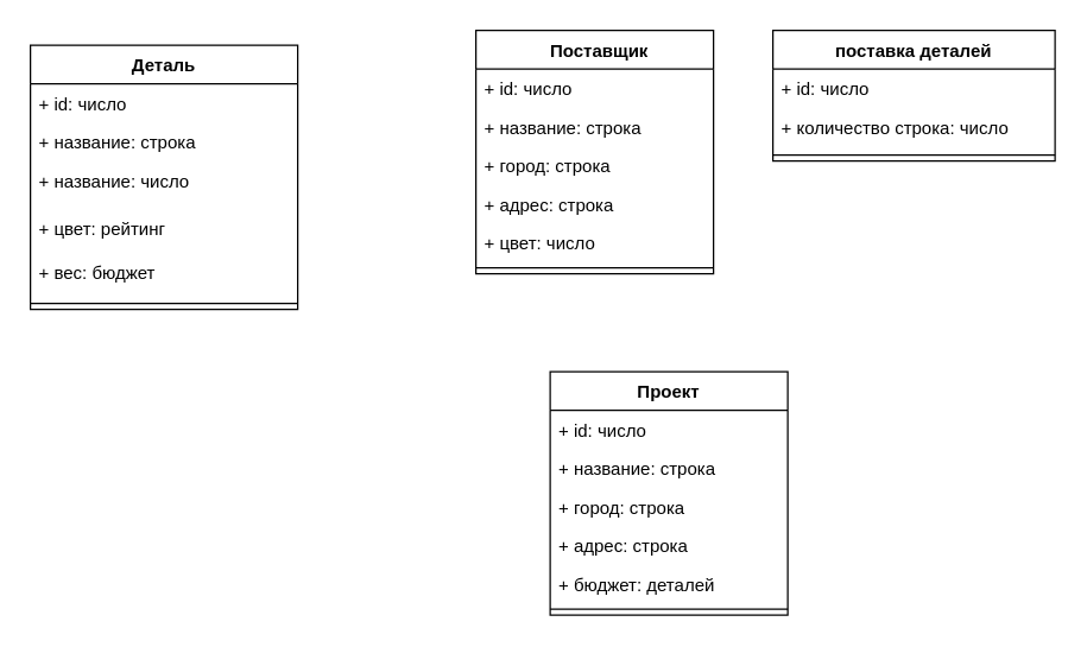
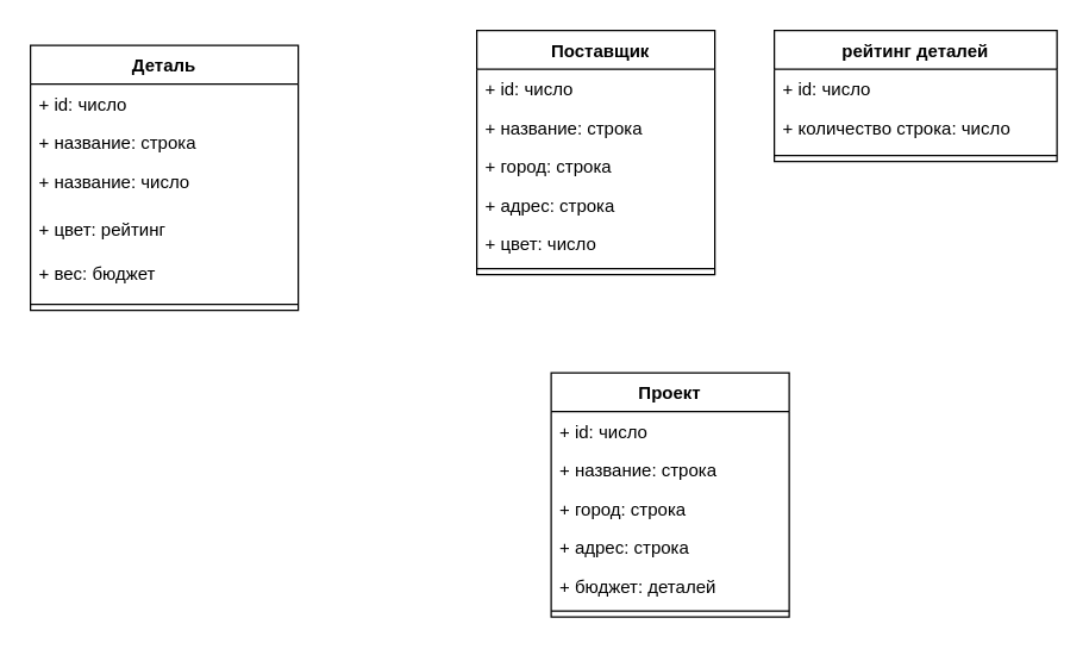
- <mxCell id="16" value="поставка деталей" style="swimlane;fontStyle=1;align=center;verticalAlign=top;childLayout=stackLayout;horizontal=1;startSize=26;horizontalStack=0;resizeParent=1;resizeParentMax=0;resizeLast=0;collapsible=1;marginBottom=0;" vertex="1" parent="1"><mxGeometry x="520" y="20" width="190" height="88" as="geometry" /></mxCell>
+ <mxCell id="16" value="рейтинг деталей" style="swimlane;fontStyle=1;align=center;verticalAlign=top;childLayout=stackLayout;horizontal=1;startSize=26;horizontalStack=0;resizeParent=1;resizeParentMax=0;resizeLast=0;collapsible=1;marginBottom=0;" vertex="1" parent="1"><mxGeometry x="520" y="20" width="190" height="88" as="geometry" /></mxCell>
